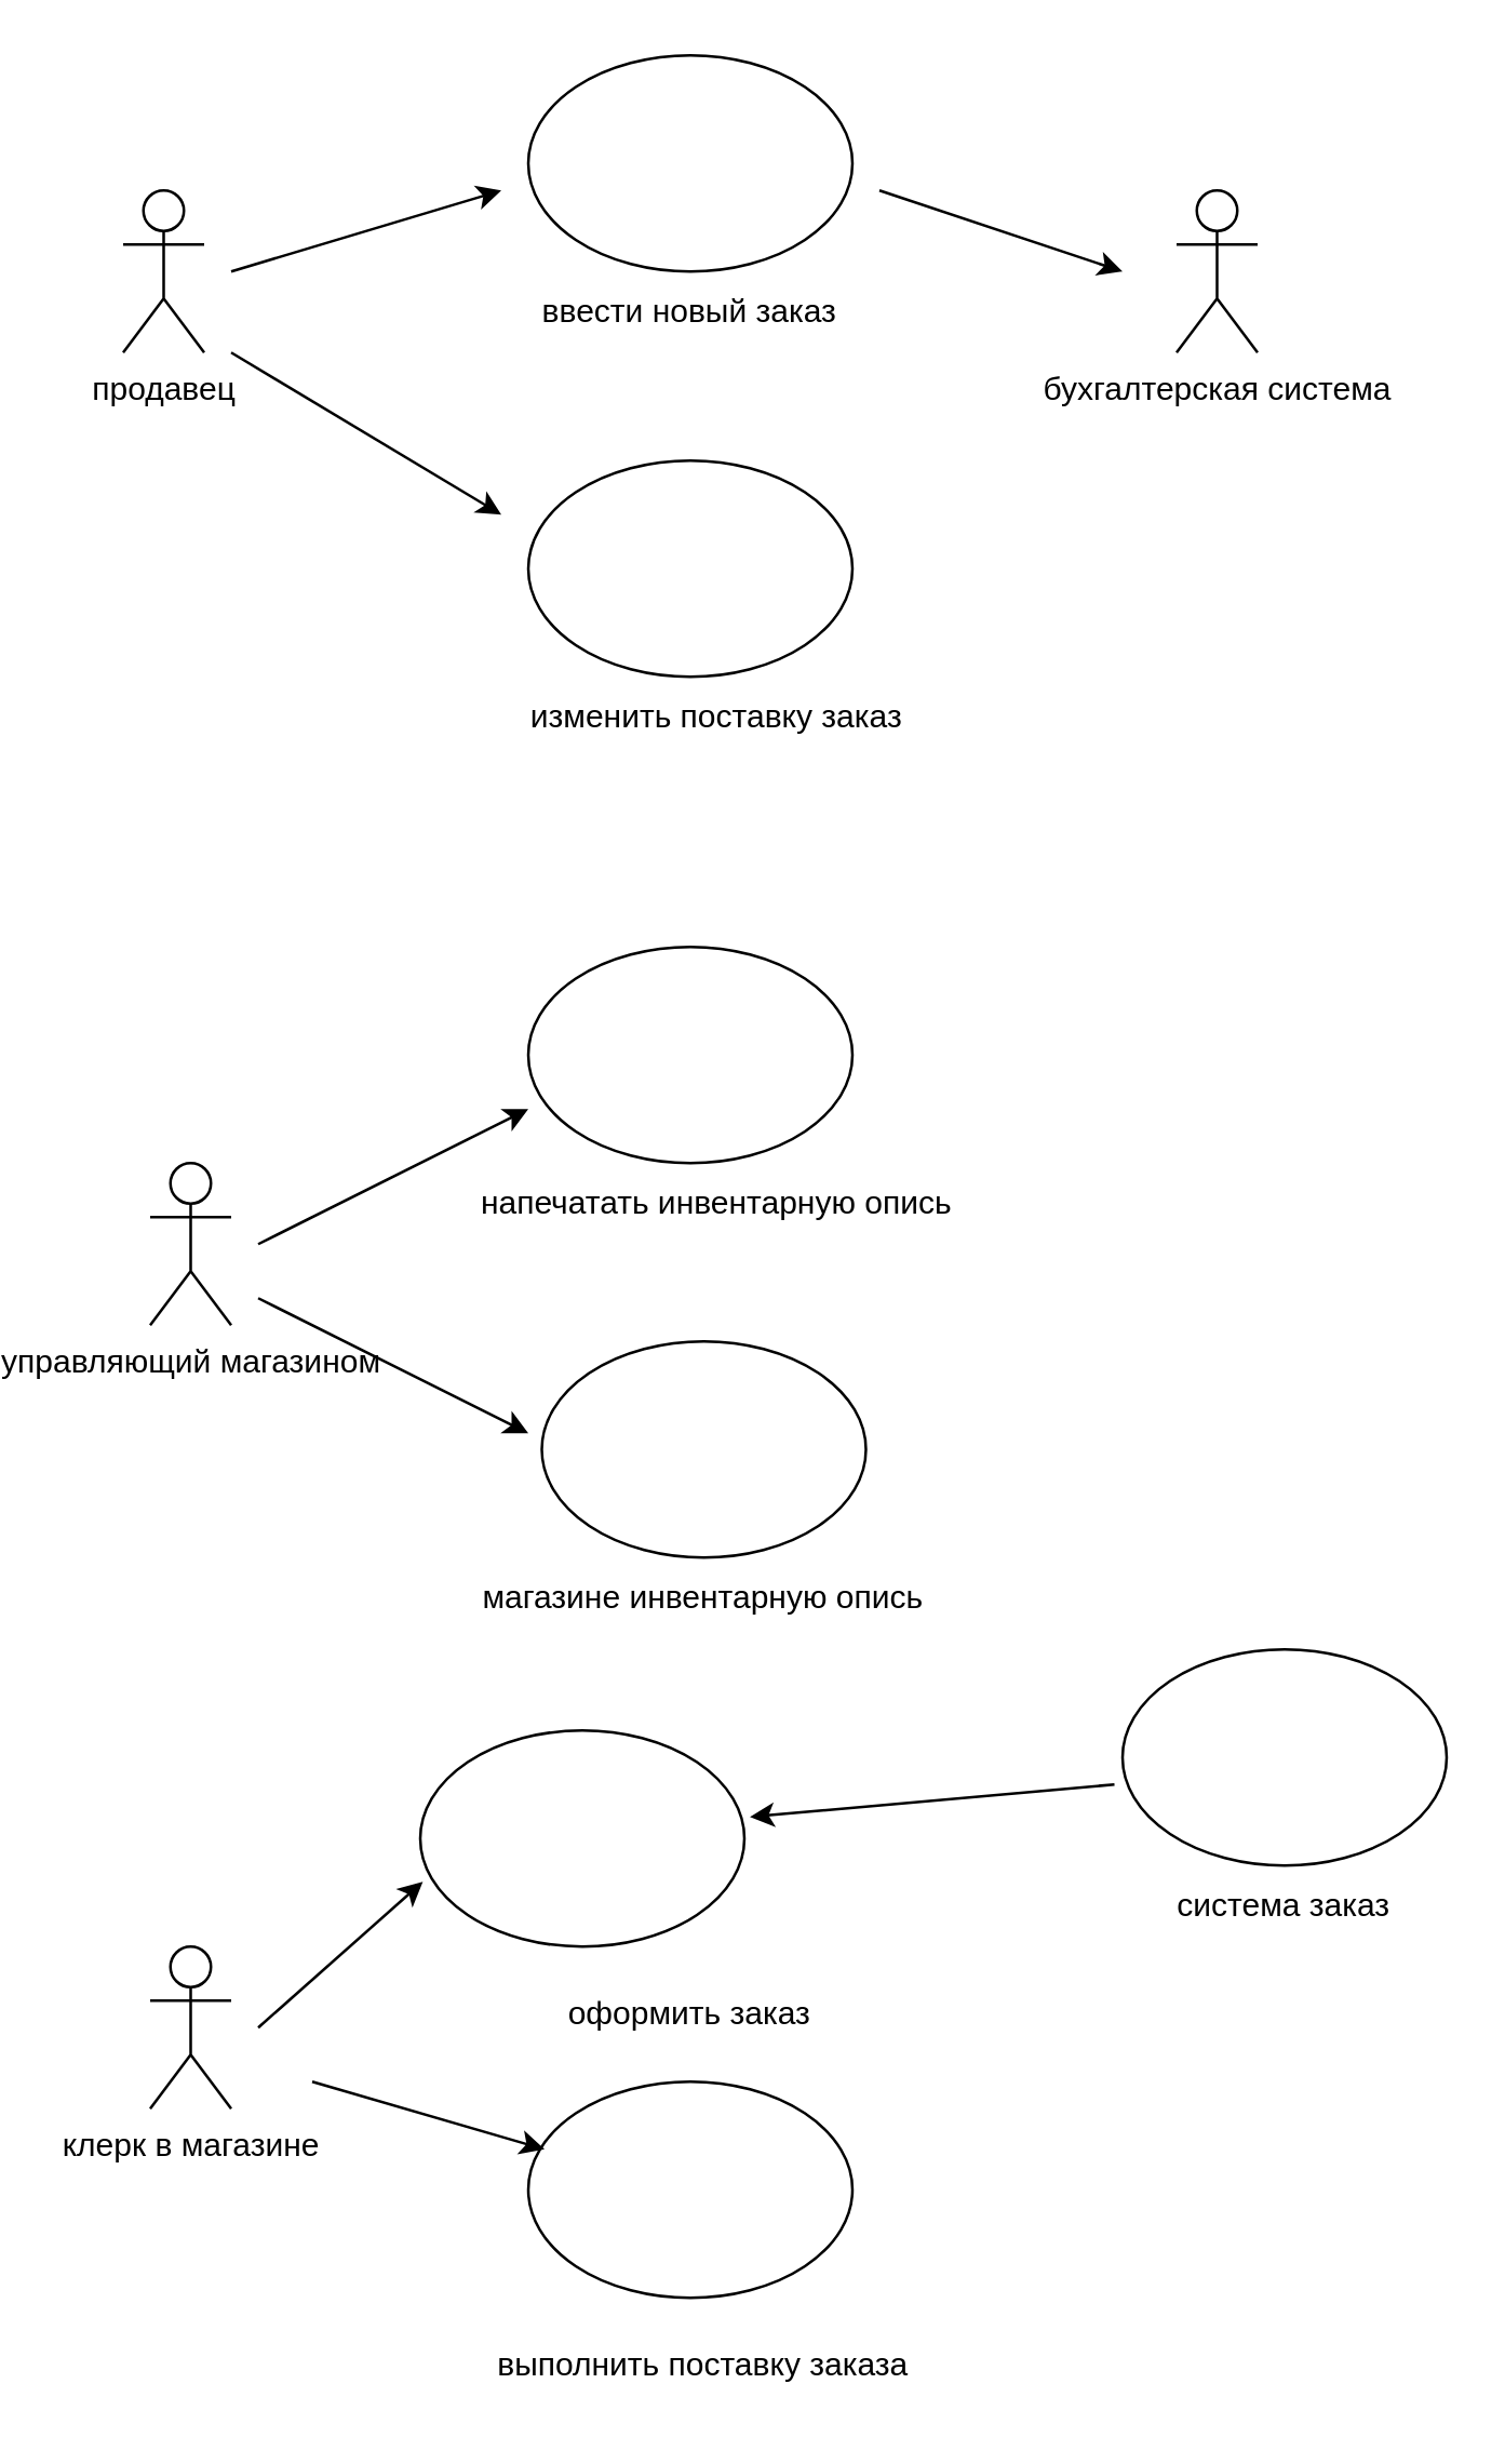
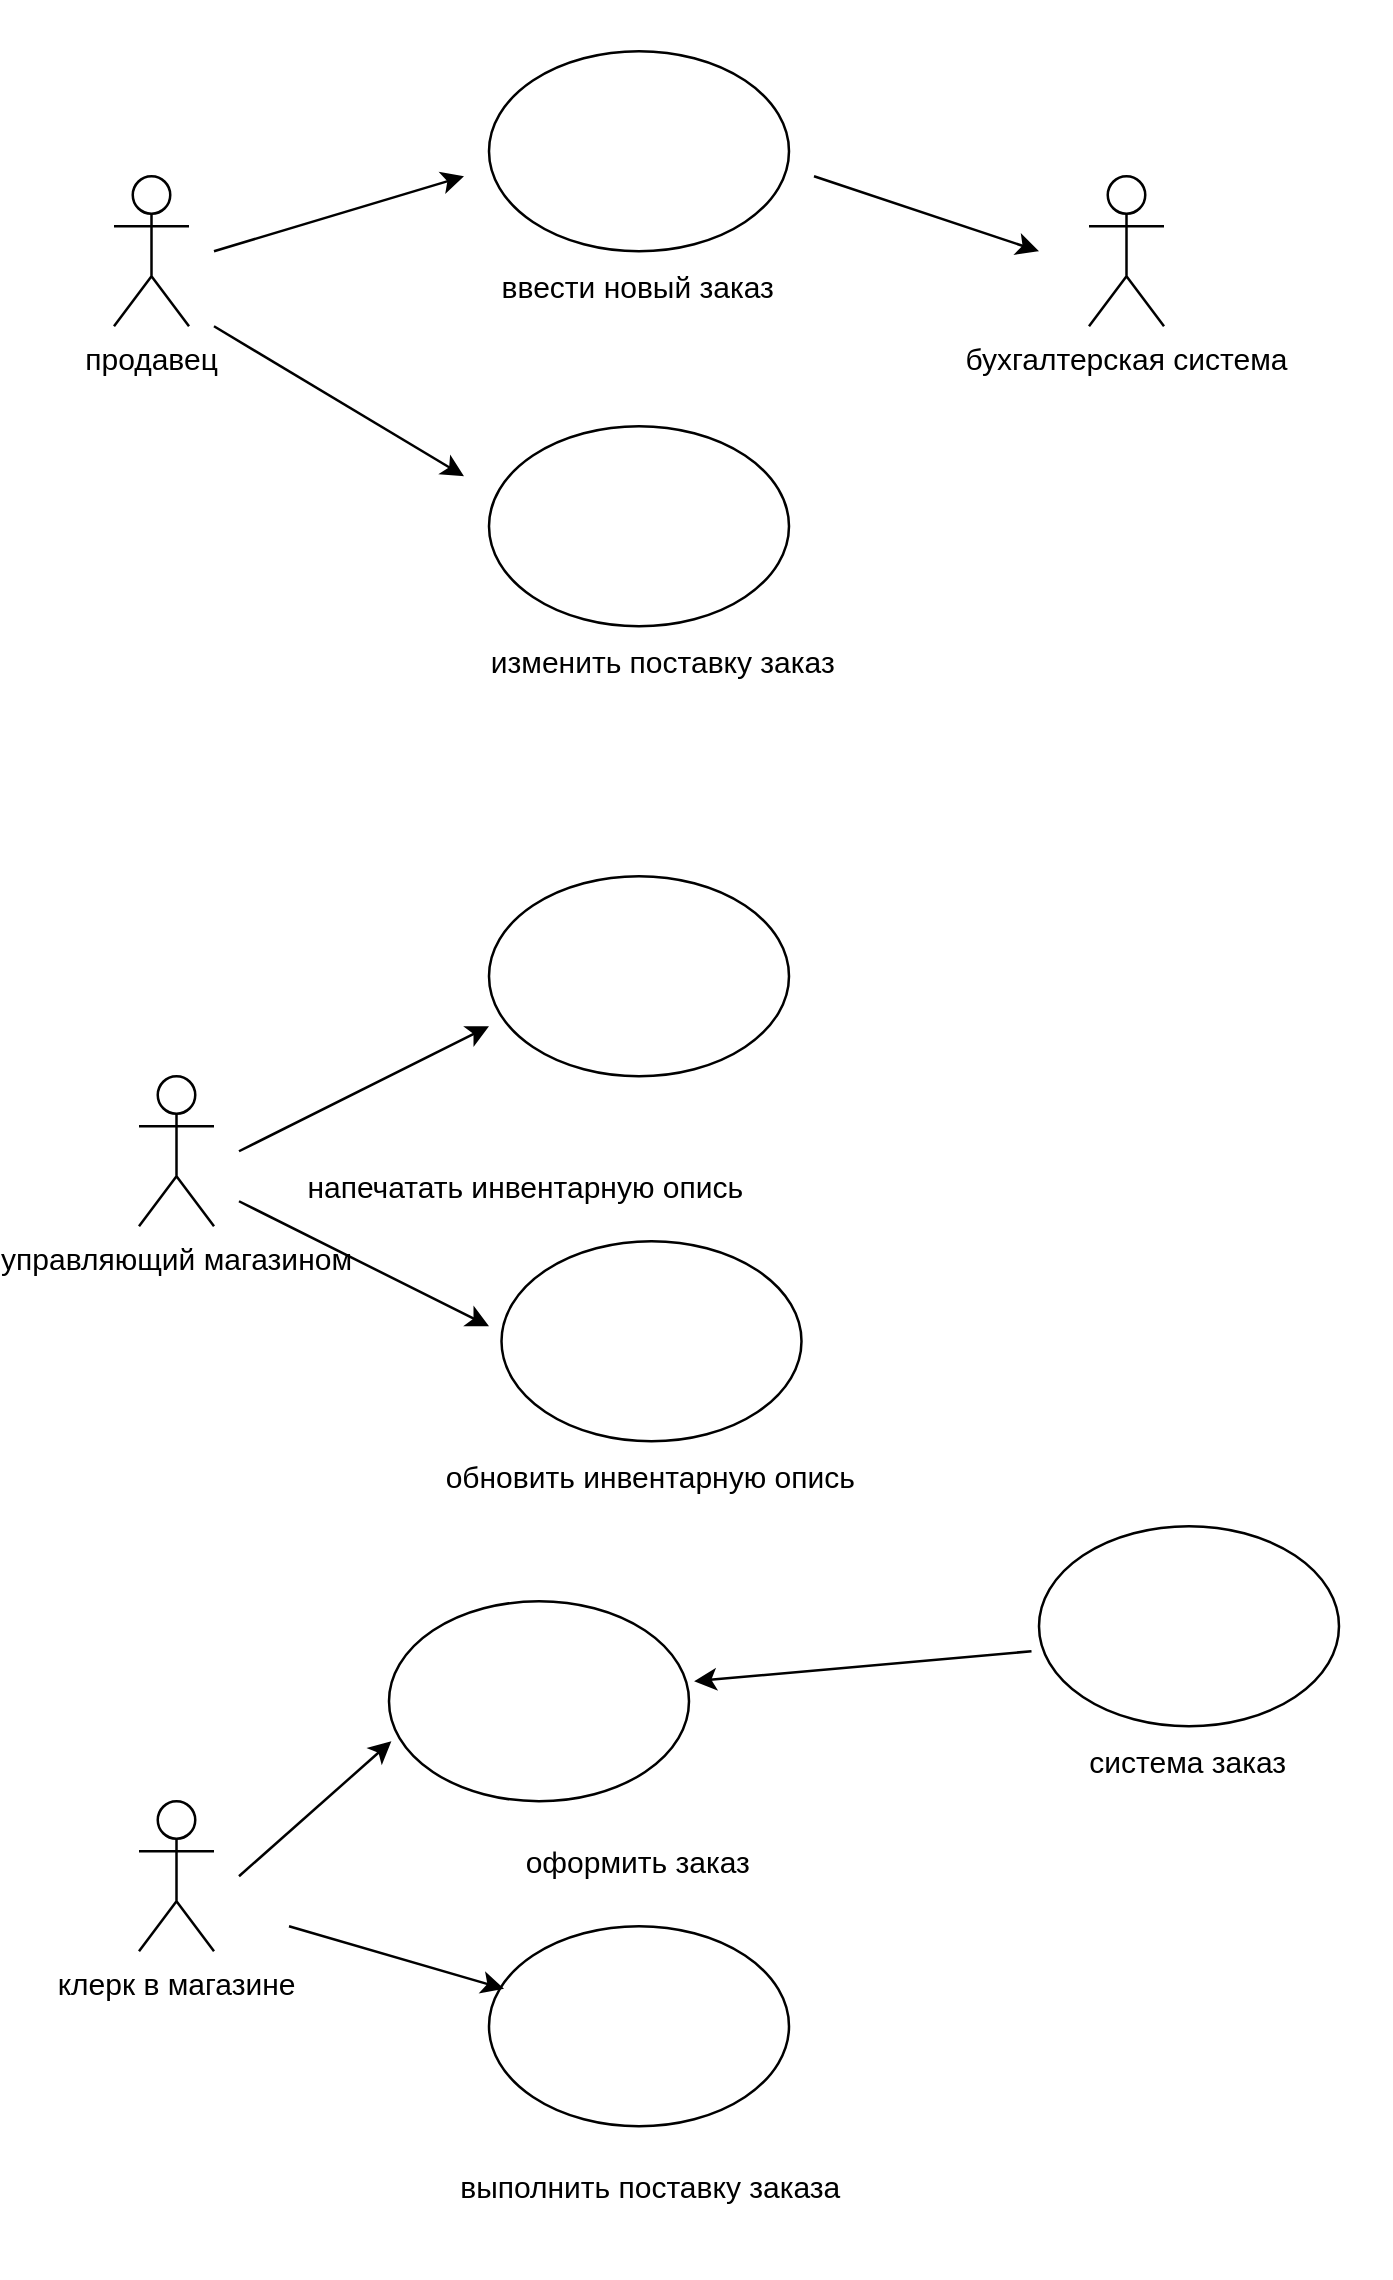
- <mxCell id="15" value="напечатать инвентарную опись" style="text;html=1;strokeColor=none;fillColor=none;align=center;verticalAlign=middle;whiteSpace=wrap;rounded=0;fontFamily=Helvetica;" vertex="1" parent="1"><mxGeometry x="150" y="430" width="180" height="30" as="geometry" /></mxCell>
+ <mxCell id="15" value="напечатать инвентарную опись" style="text;html=1;strokeColor=none;fillColor=none;align=center;verticalAlign=middle;whiteSpace=wrap;rounded=0;fontFamily=Helvetica;" vertex="1" parent="1"><mxGeometry x="95" y="460" width="180" height="30" as="geometry" /></mxCell>
- <mxCell id="16" value="магазине инвентарную опись" style="text;html=1;strokeColor=none;fillColor=none;align=center;verticalAlign=middle;whiteSpace=wrap;rounded=0;fontFamily=Helvetica;" vertex="1" parent="1"><mxGeometry x="150" y="576" width="170" height="30" as="geometry" /></mxCell>
+ <mxCell id="16" value="обновить инвентарную опись" style="text;html=1;strokeColor=none;fillColor=none;align=center;verticalAlign=middle;whiteSpace=wrap;rounded=0;fontFamily=Helvetica;" vertex="1" parent="1"><mxGeometry x="150" y="576" width="170" height="30" as="geometry" /></mxCell>
